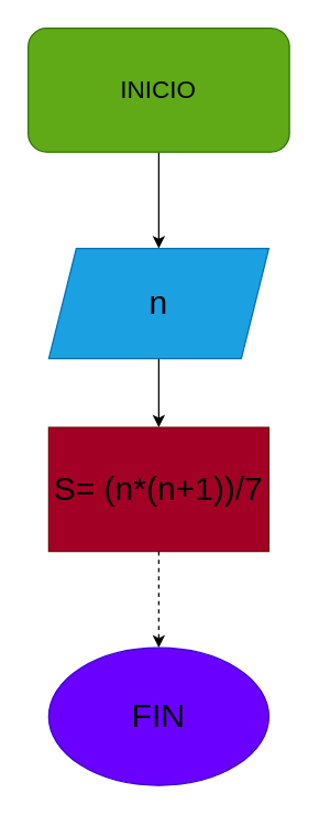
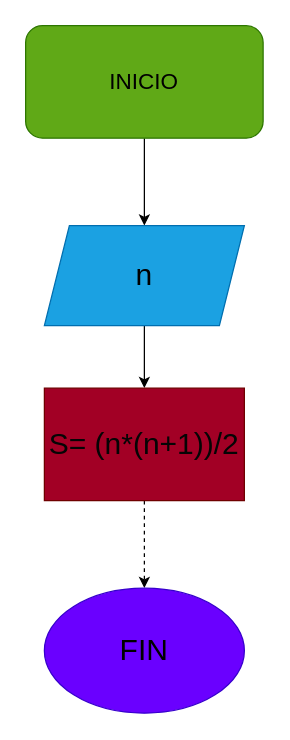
- <mxCell id="7" value="&lt;font color=&quot;#050505&quot; style=&quot;font-size: 24px;&quot;&gt;S= (n*(n+1))/7&lt;/font&gt;" style="whiteSpace=wrap;html=1;fillColor=#a20025;fontColor=#ffffff;strokeColor=#6F0000;" vertex="1" parent="1"><mxGeometry x="35" y="310" width="160" height="90" as="geometry" /></mxCell>
+ <mxCell id="7" value="&lt;font color=&quot;#050505&quot; style=&quot;font-size: 24px;&quot;&gt;S= (n*(n+1))/2&lt;/font&gt;" style="whiteSpace=wrap;html=1;fillColor=#a20025;fontColor=#ffffff;strokeColor=#6F0000;" vertex="1" parent="1"><mxGeometry x="35" y="310" width="160" height="90" as="geometry" /></mxCell>
